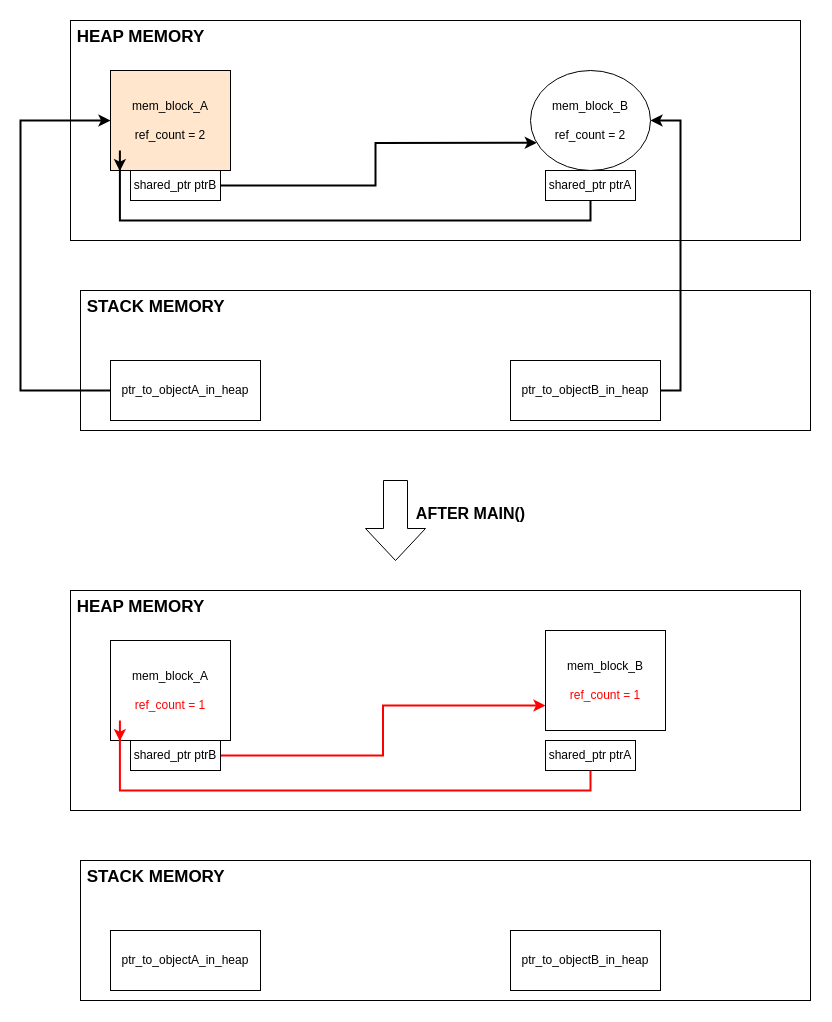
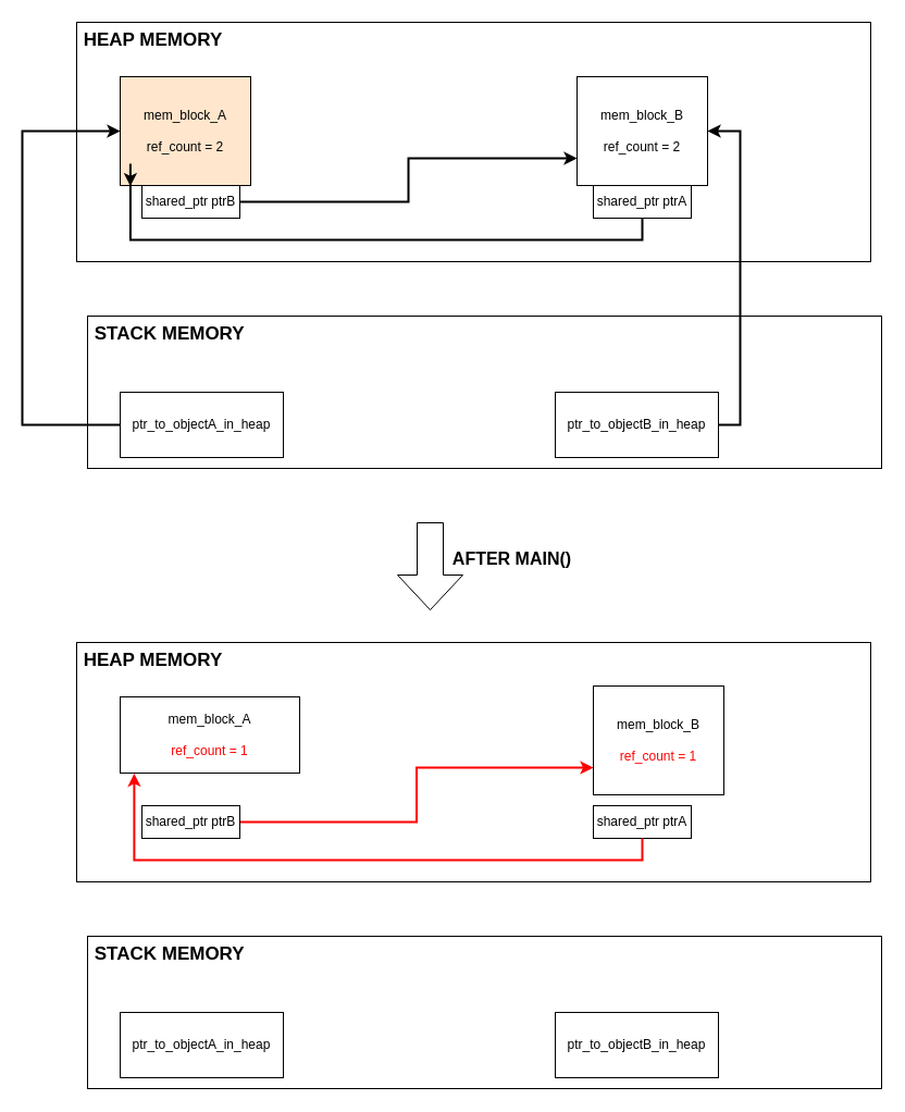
- <mxCell id="7" value="mem_block_B&lt;div&gt;&lt;br&gt;&lt;/div&gt;&lt;div&gt;ref_count = 2&lt;/div&gt;" style="ellipse;whiteSpace=wrap;html=1;" parent="1" vertex="1"><mxGeometry x="530" y="70" width="120" height="100" as="geometry" /></mxCell>
+ <mxCell id="7" value="mem_block_B&lt;div&gt;&lt;br&gt;&lt;/div&gt;&lt;div&gt;ref_count = 2&lt;/div&gt;" style="rounded=0;whiteSpace=wrap;html=1;" parent="1" vertex="1"><mxGeometry x="530" y="70" width="120" height="100" as="geometry" /></mxCell>
- <mxCell id="18" value="mem_block_A&lt;div&gt;&lt;br&gt;&lt;/div&gt;&lt;div&gt;&lt;font style=&quot;color: rgb(255, 0, 0);&quot;&gt;ref_count = 1&lt;/font&gt;&lt;/div&gt;" style="rounded=0;whiteSpace=wrap;html=1;" vertex="1" parent="1"><mxGeometry x="110" y="640" width="120" height="100" as="geometry" /></mxCell>
+ <mxCell id="18" value="mem_block_A&lt;div&gt;&lt;br&gt;&lt;/div&gt;&lt;div&gt;&lt;font style=&quot;color: rgb(255, 0, 0);&quot;&gt;ref_count = 1&lt;/font&gt;&lt;/div&gt;" style="rounded=0;whiteSpace=wrap;html=1;" vertex="1" parent="1"><mxGeometry x="110" y="640" width="165" height="70" as="geometry" /></mxCell>
